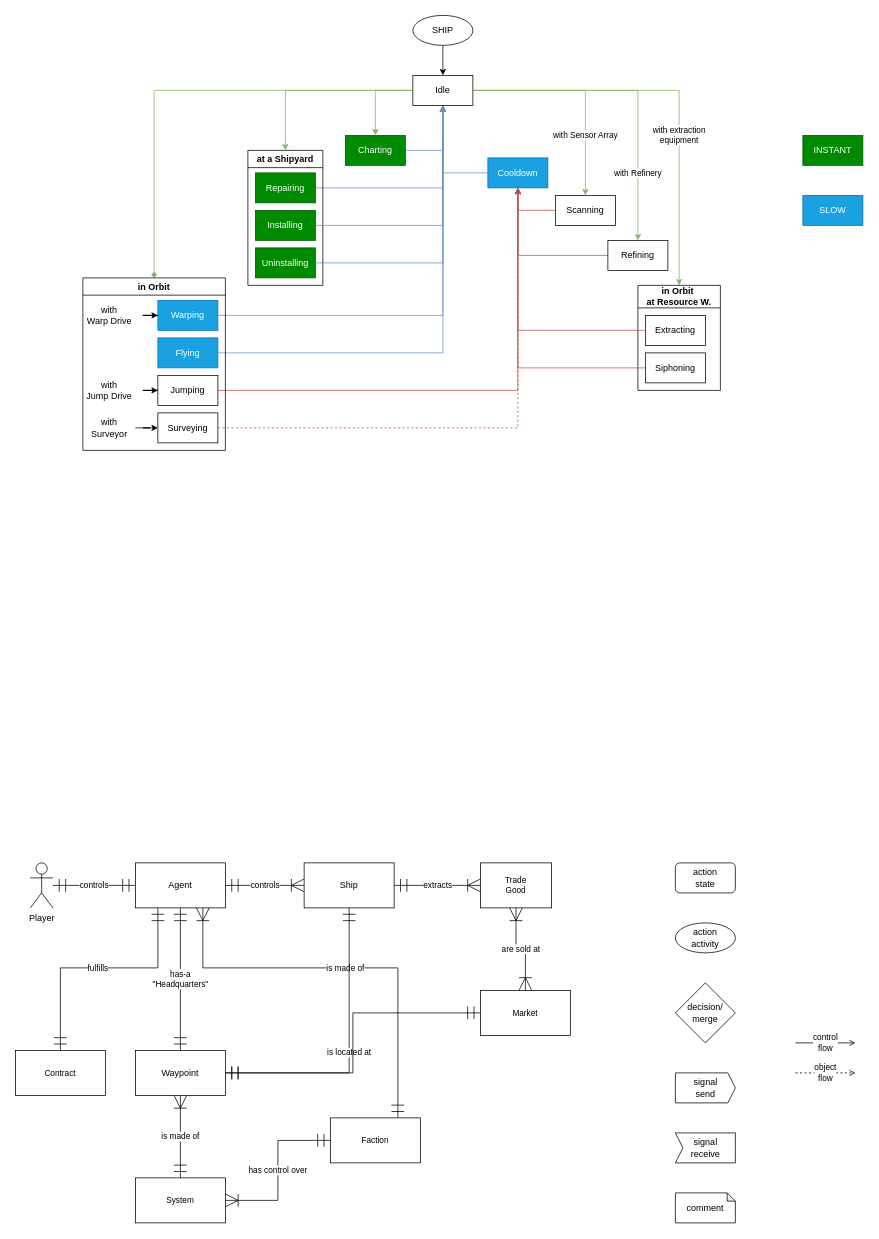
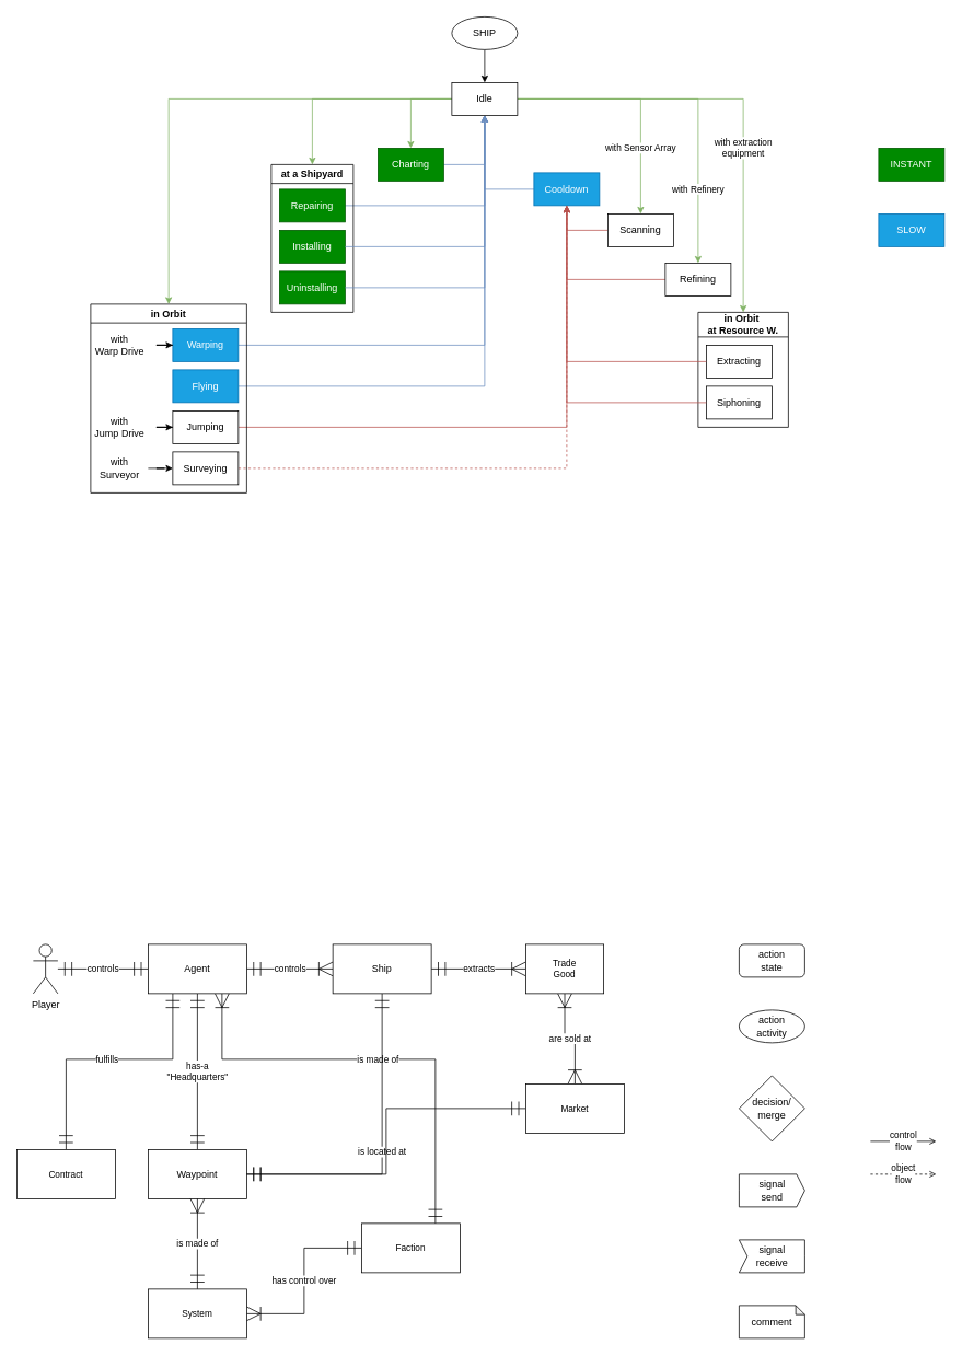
- <mxCell id="33" style="edgeStyle=orthogonalEdgeStyle;rounded=0;orthogonalLoop=1;jettySize=auto;html=1;fillColor=#d5e8d4;strokeColor=#82b366;endArrow=diamond;" edge="1" parent="1" source="38" target="54"><mxGeometry relative="1" as="geometry" /></mxCell>
+ <mxCell id="33" style="edgeStyle=orthogonalEdgeStyle;rounded=0;orthogonalLoop=1;jettySize=auto;html=1;fillColor=#d5e8d4;strokeColor=#82b366;" edge="1" parent="1" source="38" target="54"><mxGeometry relative="1" as="geometry" /></mxCell>
